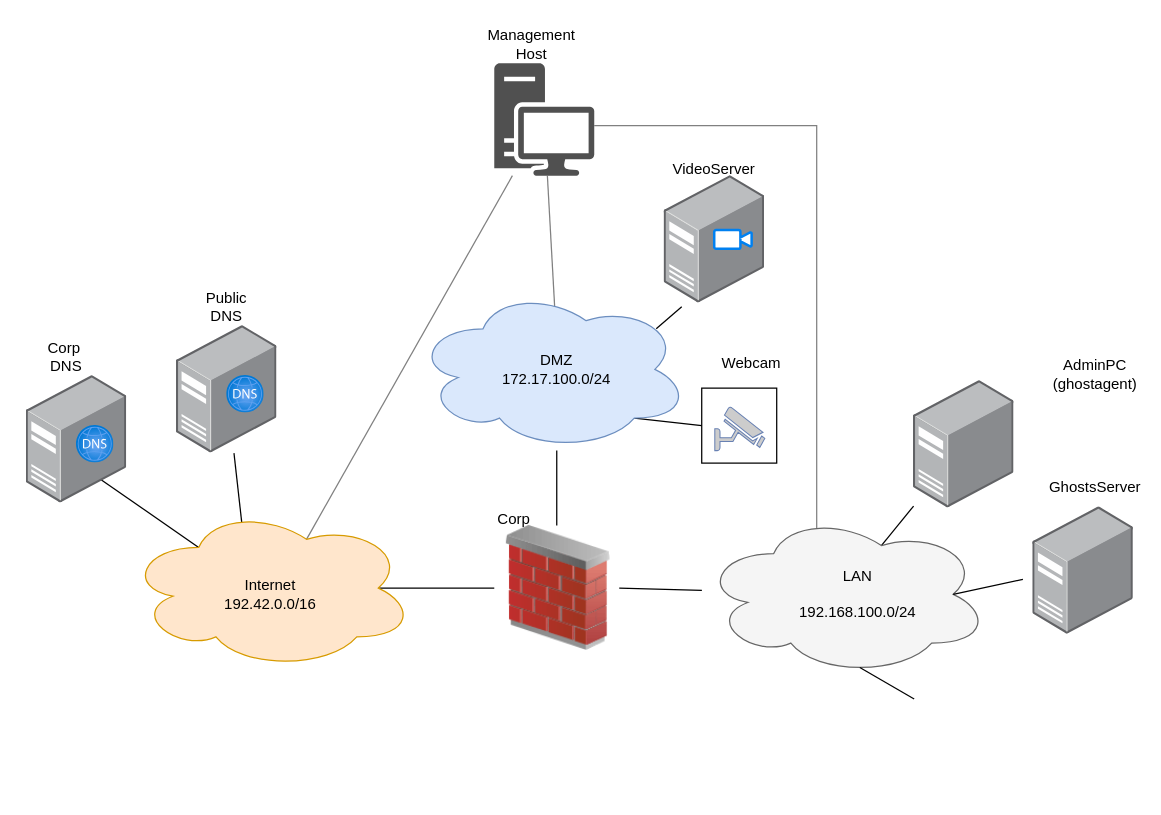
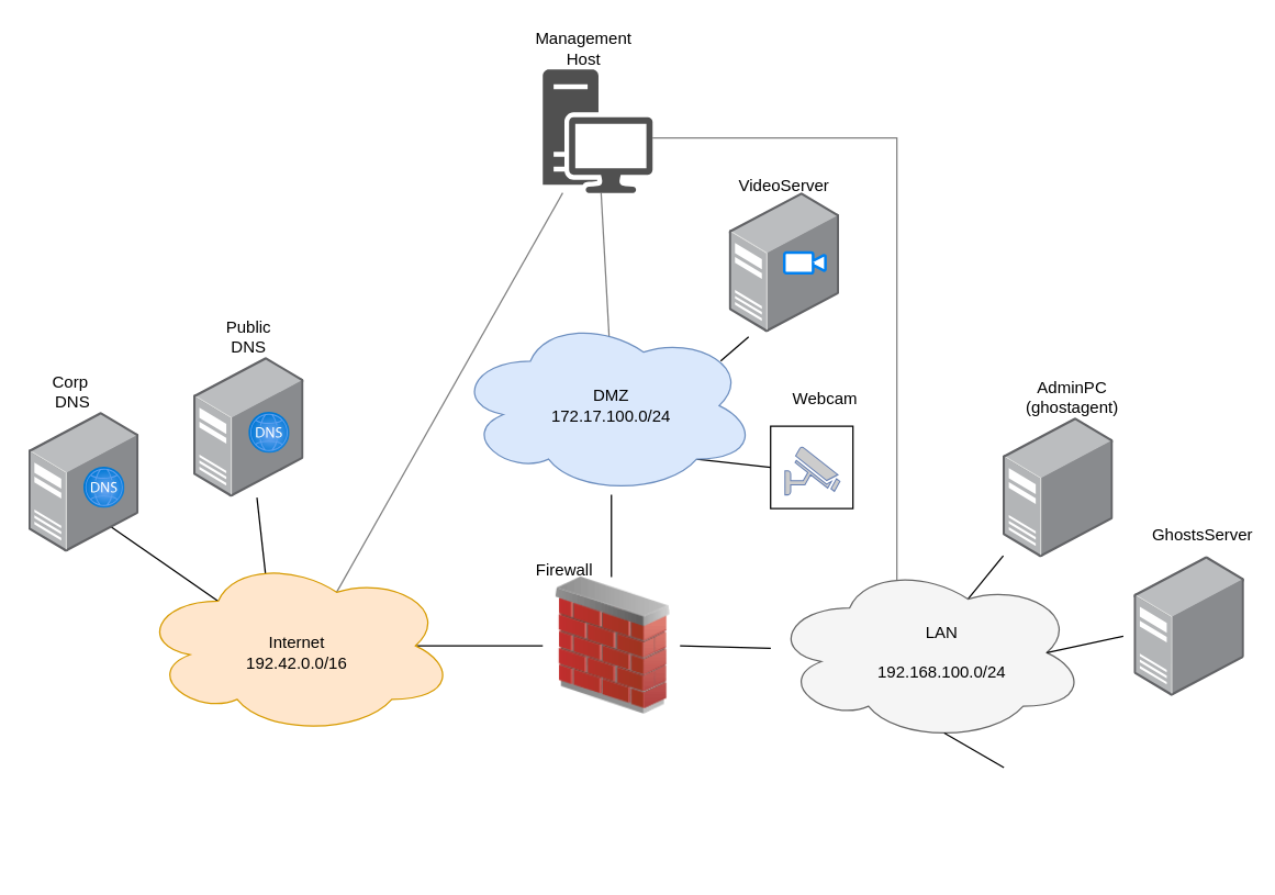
- <mxCell id="37" value="AdminPC&lt;br&gt;(ghostagent)" style="text;strokeColor=none;align=center;fillColor=none;html=1;verticalAlign=middle;whiteSpace=wrap;rounded=0;" parent="1" vertex="1"><mxGeometry x="846" y="284" width="60" height="30" as="geometry" /></mxCell>
+ <mxCell id="37" value="AdminPC&lt;br&gt;(ghostagent)" style="text;strokeColor=none;align=center;fillColor=none;html=1;verticalAlign=middle;whiteSpace=wrap;rounded=0;" parent="1" vertex="1"><mxGeometry x="751" y="274" width="60" height="30" as="geometry" /></mxCell>
- <mxCell id="25" value="Corp" style="text;strokeColor=none;align=center;fillColor=none;html=1;verticalAlign=middle;whiteSpace=wrap;rounded=0;" parent="1" vertex="1"><mxGeometry x="381" y="400" width="60" height="30" as="geometry" /></mxCell>
+ <mxCell id="25" value="Firewall" style="text;strokeColor=none;align=center;fillColor=none;html=1;verticalAlign=middle;whiteSpace=wrap;rounded=0;" parent="1" vertex="1"><mxGeometry x="381" y="400" width="60" height="30" as="geometry" /></mxCell>
